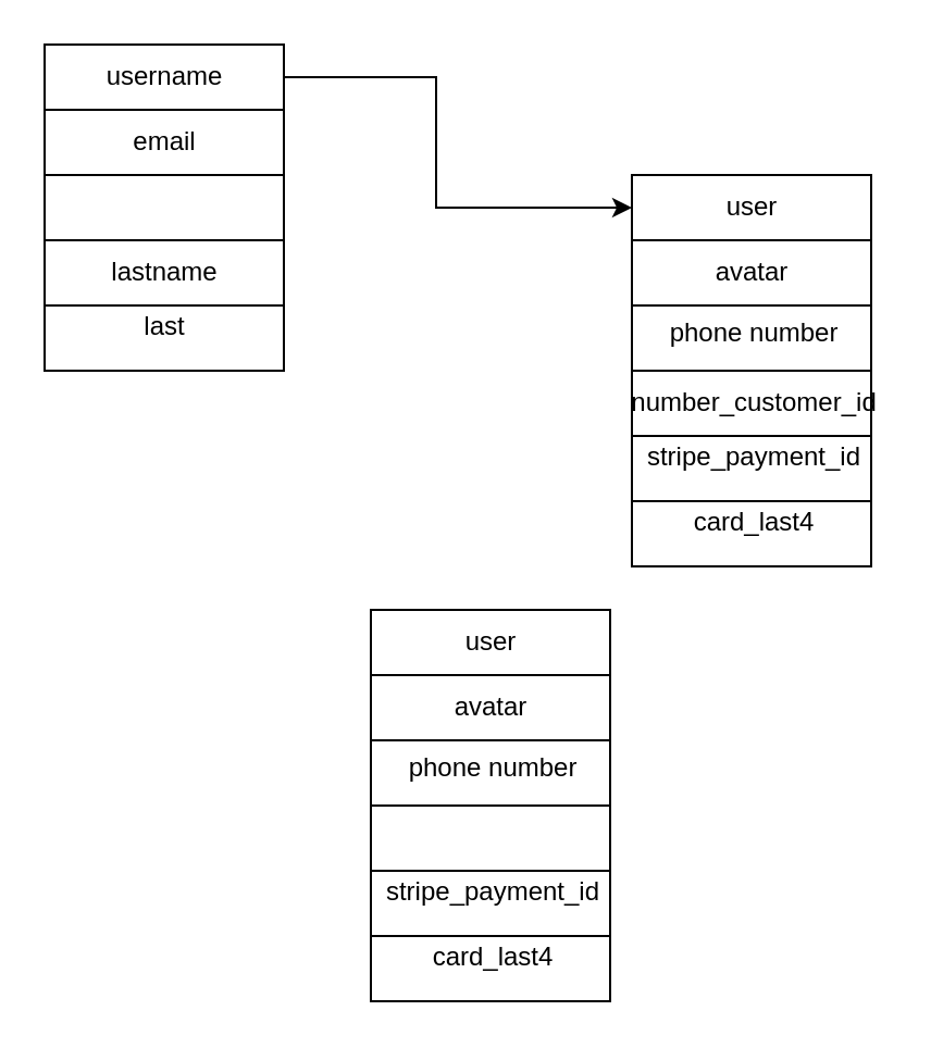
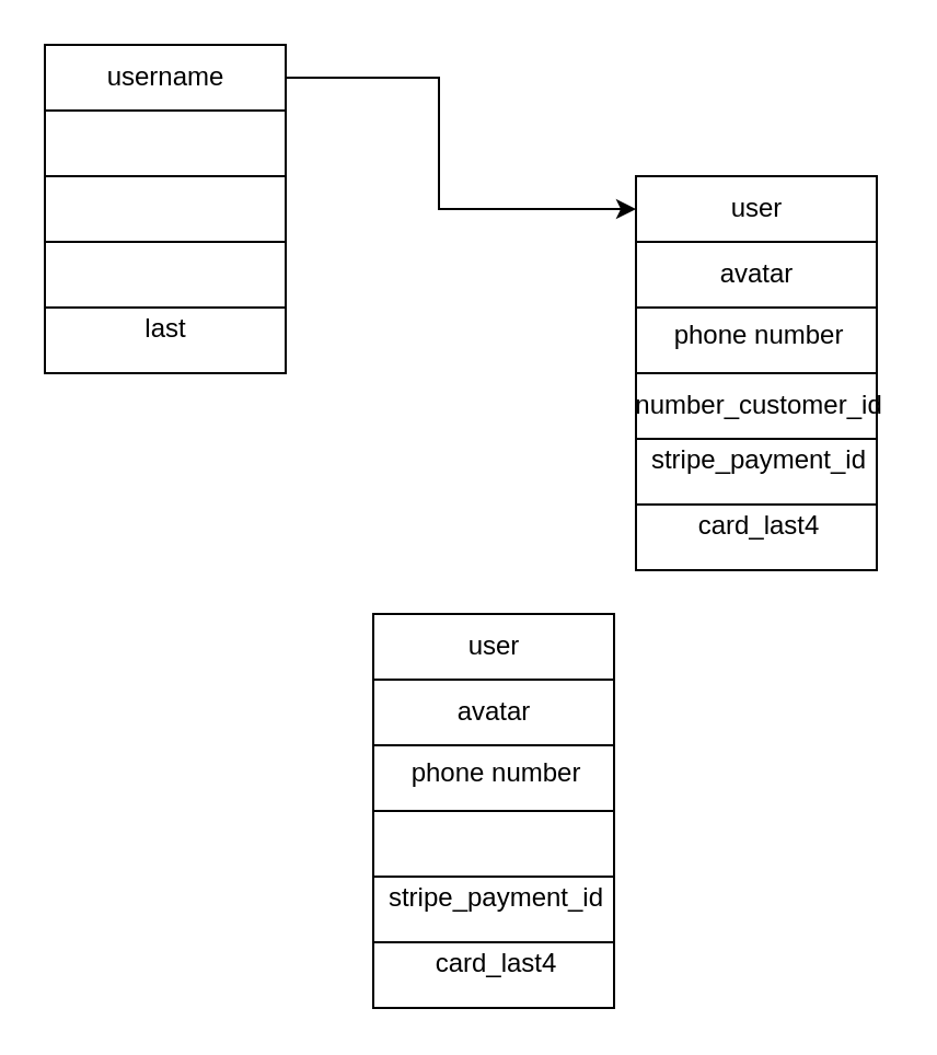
- <mxCell id="8" value="email" style="text;html=1;resizable=0;autosize=1;align=center;verticalAlign=middle;points=[];fillColor=none;strokeColor=none;rounded=0;fontFamily=Helvetica;" parent="1" vertex="1"><mxGeometry x="55" y="55" width="40" height="20" as="geometry" /></mxCell>
- <mxCell id="9" value="lastname" style="text;html=1;resizable=0;autosize=1;align=center;verticalAlign=middle;points=[];fillColor=none;strokeColor=none;rounded=0;fontFamily=Helvetica;" parent="1" vertex="1"><mxGeometry x="45" y="115" width="60" height="20" as="geometry" /></mxCell>
